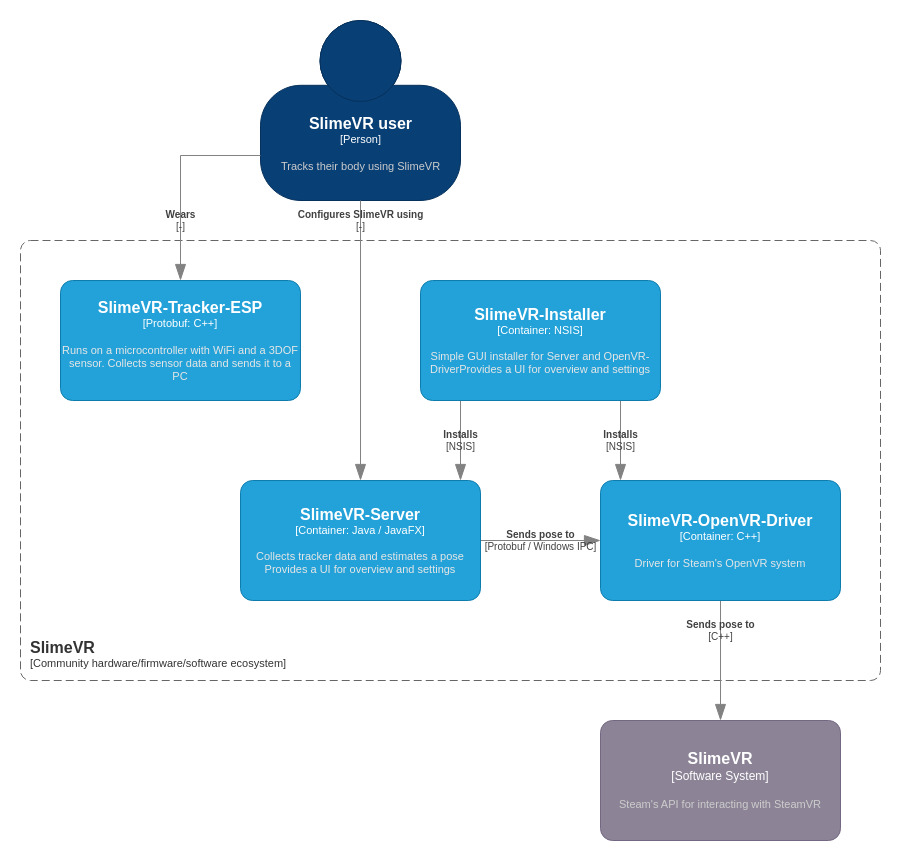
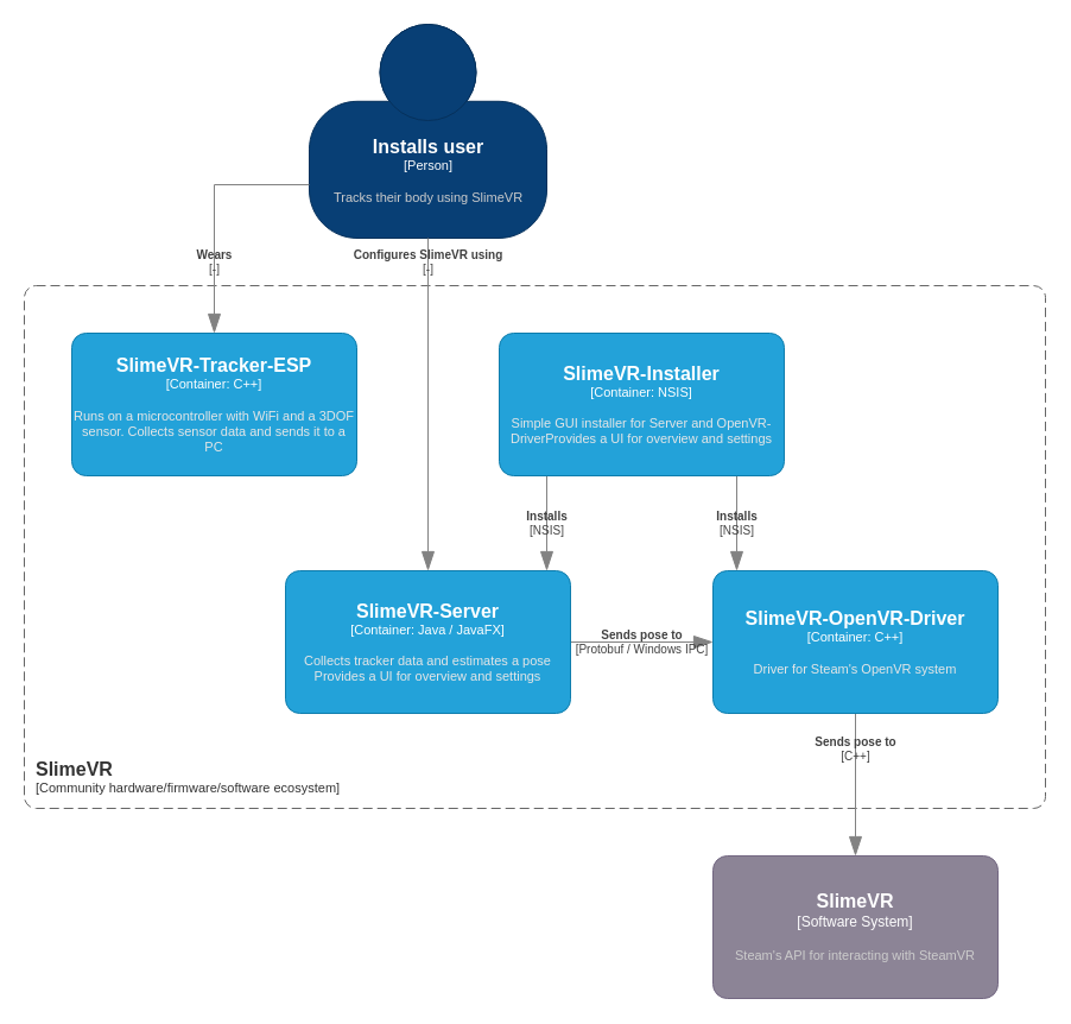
- <mxCell id="6" value="&lt;font style=&quot;font-size: 16px&quot;&gt;&lt;b&gt;SlimeVR user&lt;/b&gt;&lt;/font&gt;&lt;div&gt;[Person]&lt;/div&gt;&lt;br&gt;&lt;div&gt;&lt;font style=&quot;font-size: 11px&quot;&gt;&lt;font color=&quot;#cccccc&quot;&gt;Tracks their body using SlimeVR&lt;/font&gt;&lt;/div&gt;" style="html=1;fontSize=11;dashed=0;whitespace=wrap;fillColor=#083F75;strokeColor=#06315C;fontColor=#ffffff;shape=mxgraph.c4.person2;align=center;metaEdit=1;points=[[0.5,0,0],[1,0.5,0],[1,0.75,0],[0.75,1,0],[0.5,1,0],[0.25,1,0],[0,0.75,0],[0,0.5,0]];resizable=0;" parent="1" vertex="1"><mxGeometry x="260" y="20" width="200" height="180" as="geometry" /></mxCell>
+ <mxCell id="6" value="&lt;font style=&quot;font-size: 16px&quot;&gt;&lt;b&gt;Installs user&lt;/b&gt;&lt;/font&gt;&lt;div&gt;[Person]&lt;/div&gt;&lt;br&gt;&lt;div&gt;&lt;font style=&quot;font-size: 11px&quot;&gt;&lt;font color=&quot;#cccccc&quot;&gt;Tracks their body using SlimeVR&lt;/font&gt;&lt;/div&gt;" style="html=1;fontSize=11;dashed=0;whitespace=wrap;fillColor=#083F75;strokeColor=#06315C;fontColor=#ffffff;shape=mxgraph.c4.person2;align=center;metaEdit=1;points=[[0.5,0,0],[1,0.5,0],[1,0.75,0],[0.75,1,0],[0.5,1,0],[0.25,1,0],[0,0.75,0],[0,0.5,0]];resizable=0;" parent="1" vertex="1"><mxGeometry x="260" y="20" width="200" height="180" as="geometry" /></mxCell>
- <mxCell id="14" value="&lt;font style=&quot;font-size: 16px&quot;&gt;&lt;b&gt;SlimeVR-Tracker-ESP&lt;/b&gt;&lt;/font&gt;&lt;div&gt;[Protobuf: C++]&lt;/div&gt;&lt;br&gt;&lt;div&gt;&lt;font style=&quot;font-size: 11px&quot;&gt;&lt;font color=&quot;#E6E6E6&quot;&gt;Runs on a microcontroller with WiFi and a 3DOF sensor. Collects sensor data and sends it to a PC&lt;/font&gt;&lt;/div&gt;" style="rounded=1;whiteSpace=wrap;html=1;fontSize=11;labelBackgroundColor=none;fillColor=#23A2D9;fontColor=#ffffff;align=center;arcSize=10;strokeColor=#0E7DAD;metaEdit=1;resizable=0;points=[[0.25,0,0],[0.5,0,0],[0.75,0,0],[1,0.25,0],[1,0.5,0],[1,0.75,0],[0.75,1,0],[0.5,1,0],[0.25,1,0],[0,0.75,0],[0,0.5,0],[0,0.25,0]];" parent="1" vertex="1"><mxGeometry x="60" y="280" width="240" height="120" as="geometry" /></mxCell>
+ <mxCell id="14" value="&lt;font style=&quot;font-size: 16px&quot;&gt;&lt;b&gt;SlimeVR-Tracker-ESP&lt;/b&gt;&lt;/font&gt;&lt;div&gt;[Container: C++]&lt;/div&gt;&lt;br&gt;&lt;div&gt;&lt;font style=&quot;font-size: 11px&quot;&gt;&lt;font color=&quot;#E6E6E6&quot;&gt;Runs on a microcontroller with WiFi and a 3DOF sensor. Collects sensor data and sends it to a PC&lt;/font&gt;&lt;/div&gt;" style="rounded=1;whiteSpace=wrap;html=1;fontSize=11;labelBackgroundColor=none;fillColor=#23A2D9;fontColor=#ffffff;align=center;arcSize=10;strokeColor=#0E7DAD;metaEdit=1;resizable=0;points=[[0.25,0,0],[0.5,0,0],[0.75,0,0],[1,0.25,0],[1,0.5,0],[1,0.75,0],[0.75,1,0],[0.5,1,0],[0.25,1,0],[0,0.75,0],[0,0.5,0],[0,0.25,0]];" parent="1" vertex="1"><mxGeometry x="60" y="280" width="240" height="120" as="geometry" /></mxCell>
